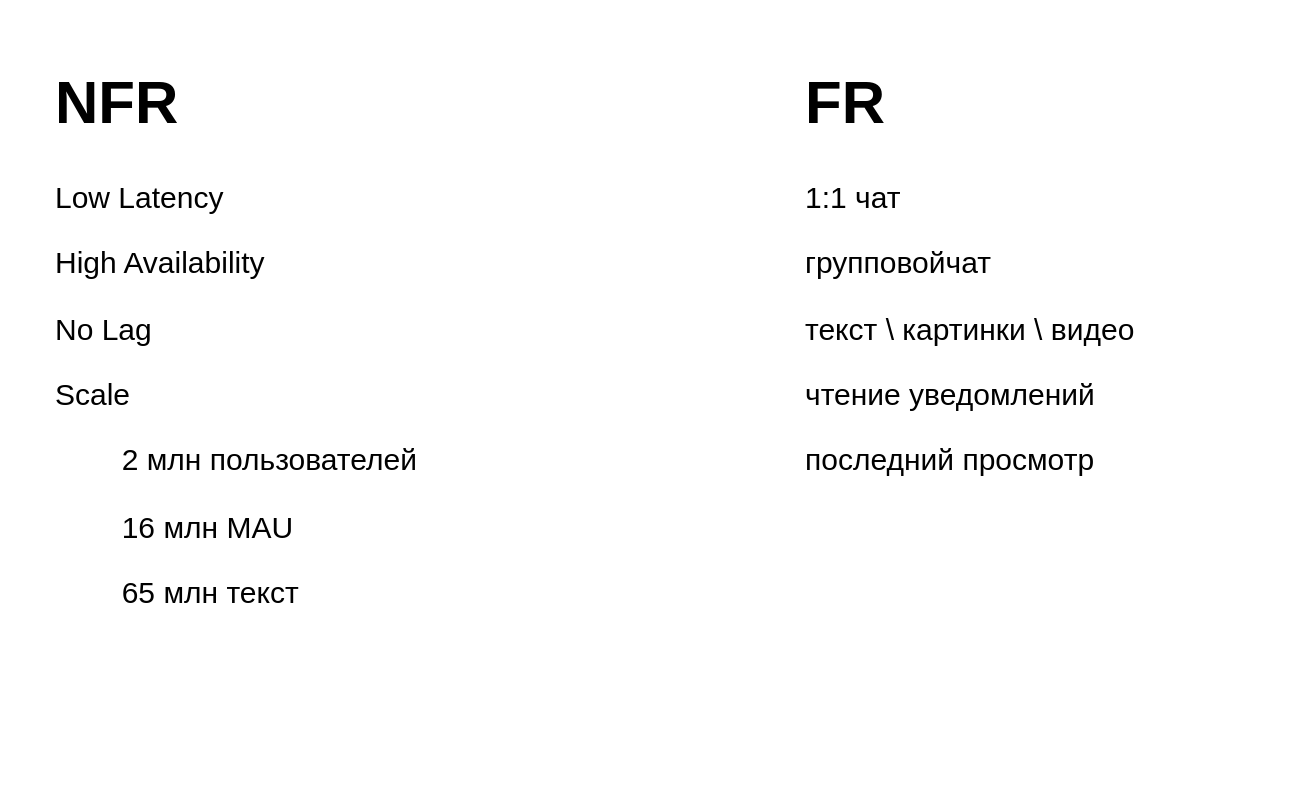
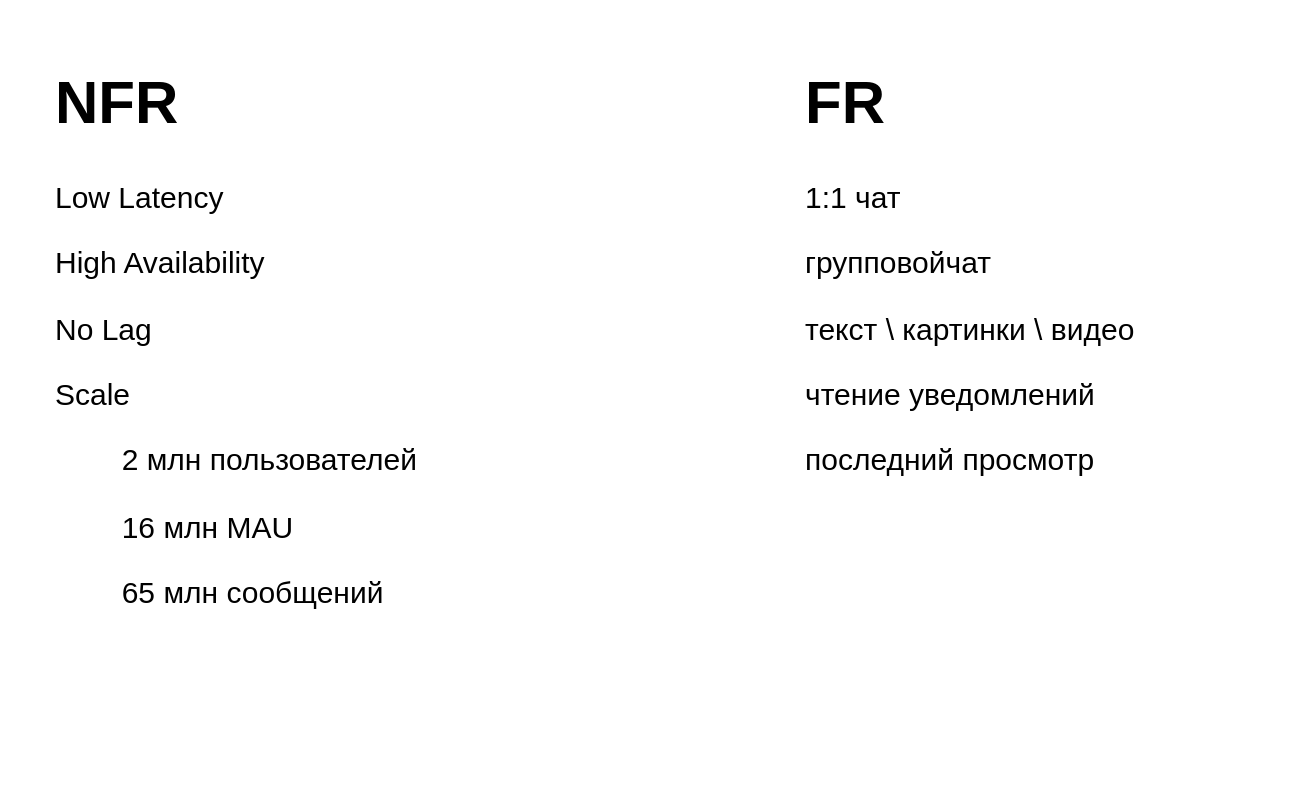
- <mxCell id="3" value="&lt;h1 style=&quot;margin-top: 0px;&quot;&gt;NFR&lt;/h1&gt;&lt;p&gt;Low Latency&lt;/p&gt;&lt;p&gt;High Availability&lt;/p&gt;&lt;p&gt;No Lag&lt;/p&gt;&lt;p&gt;Scale&lt;/p&gt;&lt;p&gt;&lt;span style=&quot;white-space: pre;&quot;&gt;&#09;&lt;/span&gt;2 млн пользователей&lt;br&gt;&lt;/p&gt;&lt;p&gt;&lt;span style=&quot;white-space: pre;&quot;&gt;&#09;&lt;/span&gt;16 млн MAU&lt;br&gt;&lt;/p&gt;&lt;p&gt;&lt;span style=&quot;white-space: pre;&quot;&gt;&#09;&lt;/span&gt;65 млн текст&lt;br&gt;&lt;/p&gt;" style="text;html=1;whiteSpace=wrap;overflow=hidden;rounded=0;" vertex="1" parent="1"><mxGeometry x="20" y="20" width="180" height="280" as="geometry" /></mxCell>
+ <mxCell id="3" value="&lt;h1 style=&quot;margin-top: 0px;&quot;&gt;NFR&lt;/h1&gt;&lt;p&gt;Low Latency&lt;/p&gt;&lt;p&gt;High Availability&lt;/p&gt;&lt;p&gt;No Lag&lt;/p&gt;&lt;p&gt;Scale&lt;/p&gt;&lt;p&gt;&lt;span style=&quot;white-space: pre;&quot;&gt;&#09;&lt;/span&gt;2 млн пользователей&lt;br&gt;&lt;/p&gt;&lt;p&gt;&lt;span style=&quot;white-space: pre;&quot;&gt;&#09;&lt;/span&gt;16 млн MAU&lt;br&gt;&lt;/p&gt;&lt;p&gt;&lt;span style=&quot;white-space: pre;&quot;&gt;&#09;&lt;/span&gt;65 млн сообщений&lt;br&gt;&lt;/p&gt;" style="text;html=1;whiteSpace=wrap;overflow=hidden;rounded=0;" vertex="1" parent="1"><mxGeometry x="20" y="20" width="180" height="280" as="geometry" /></mxCell>
